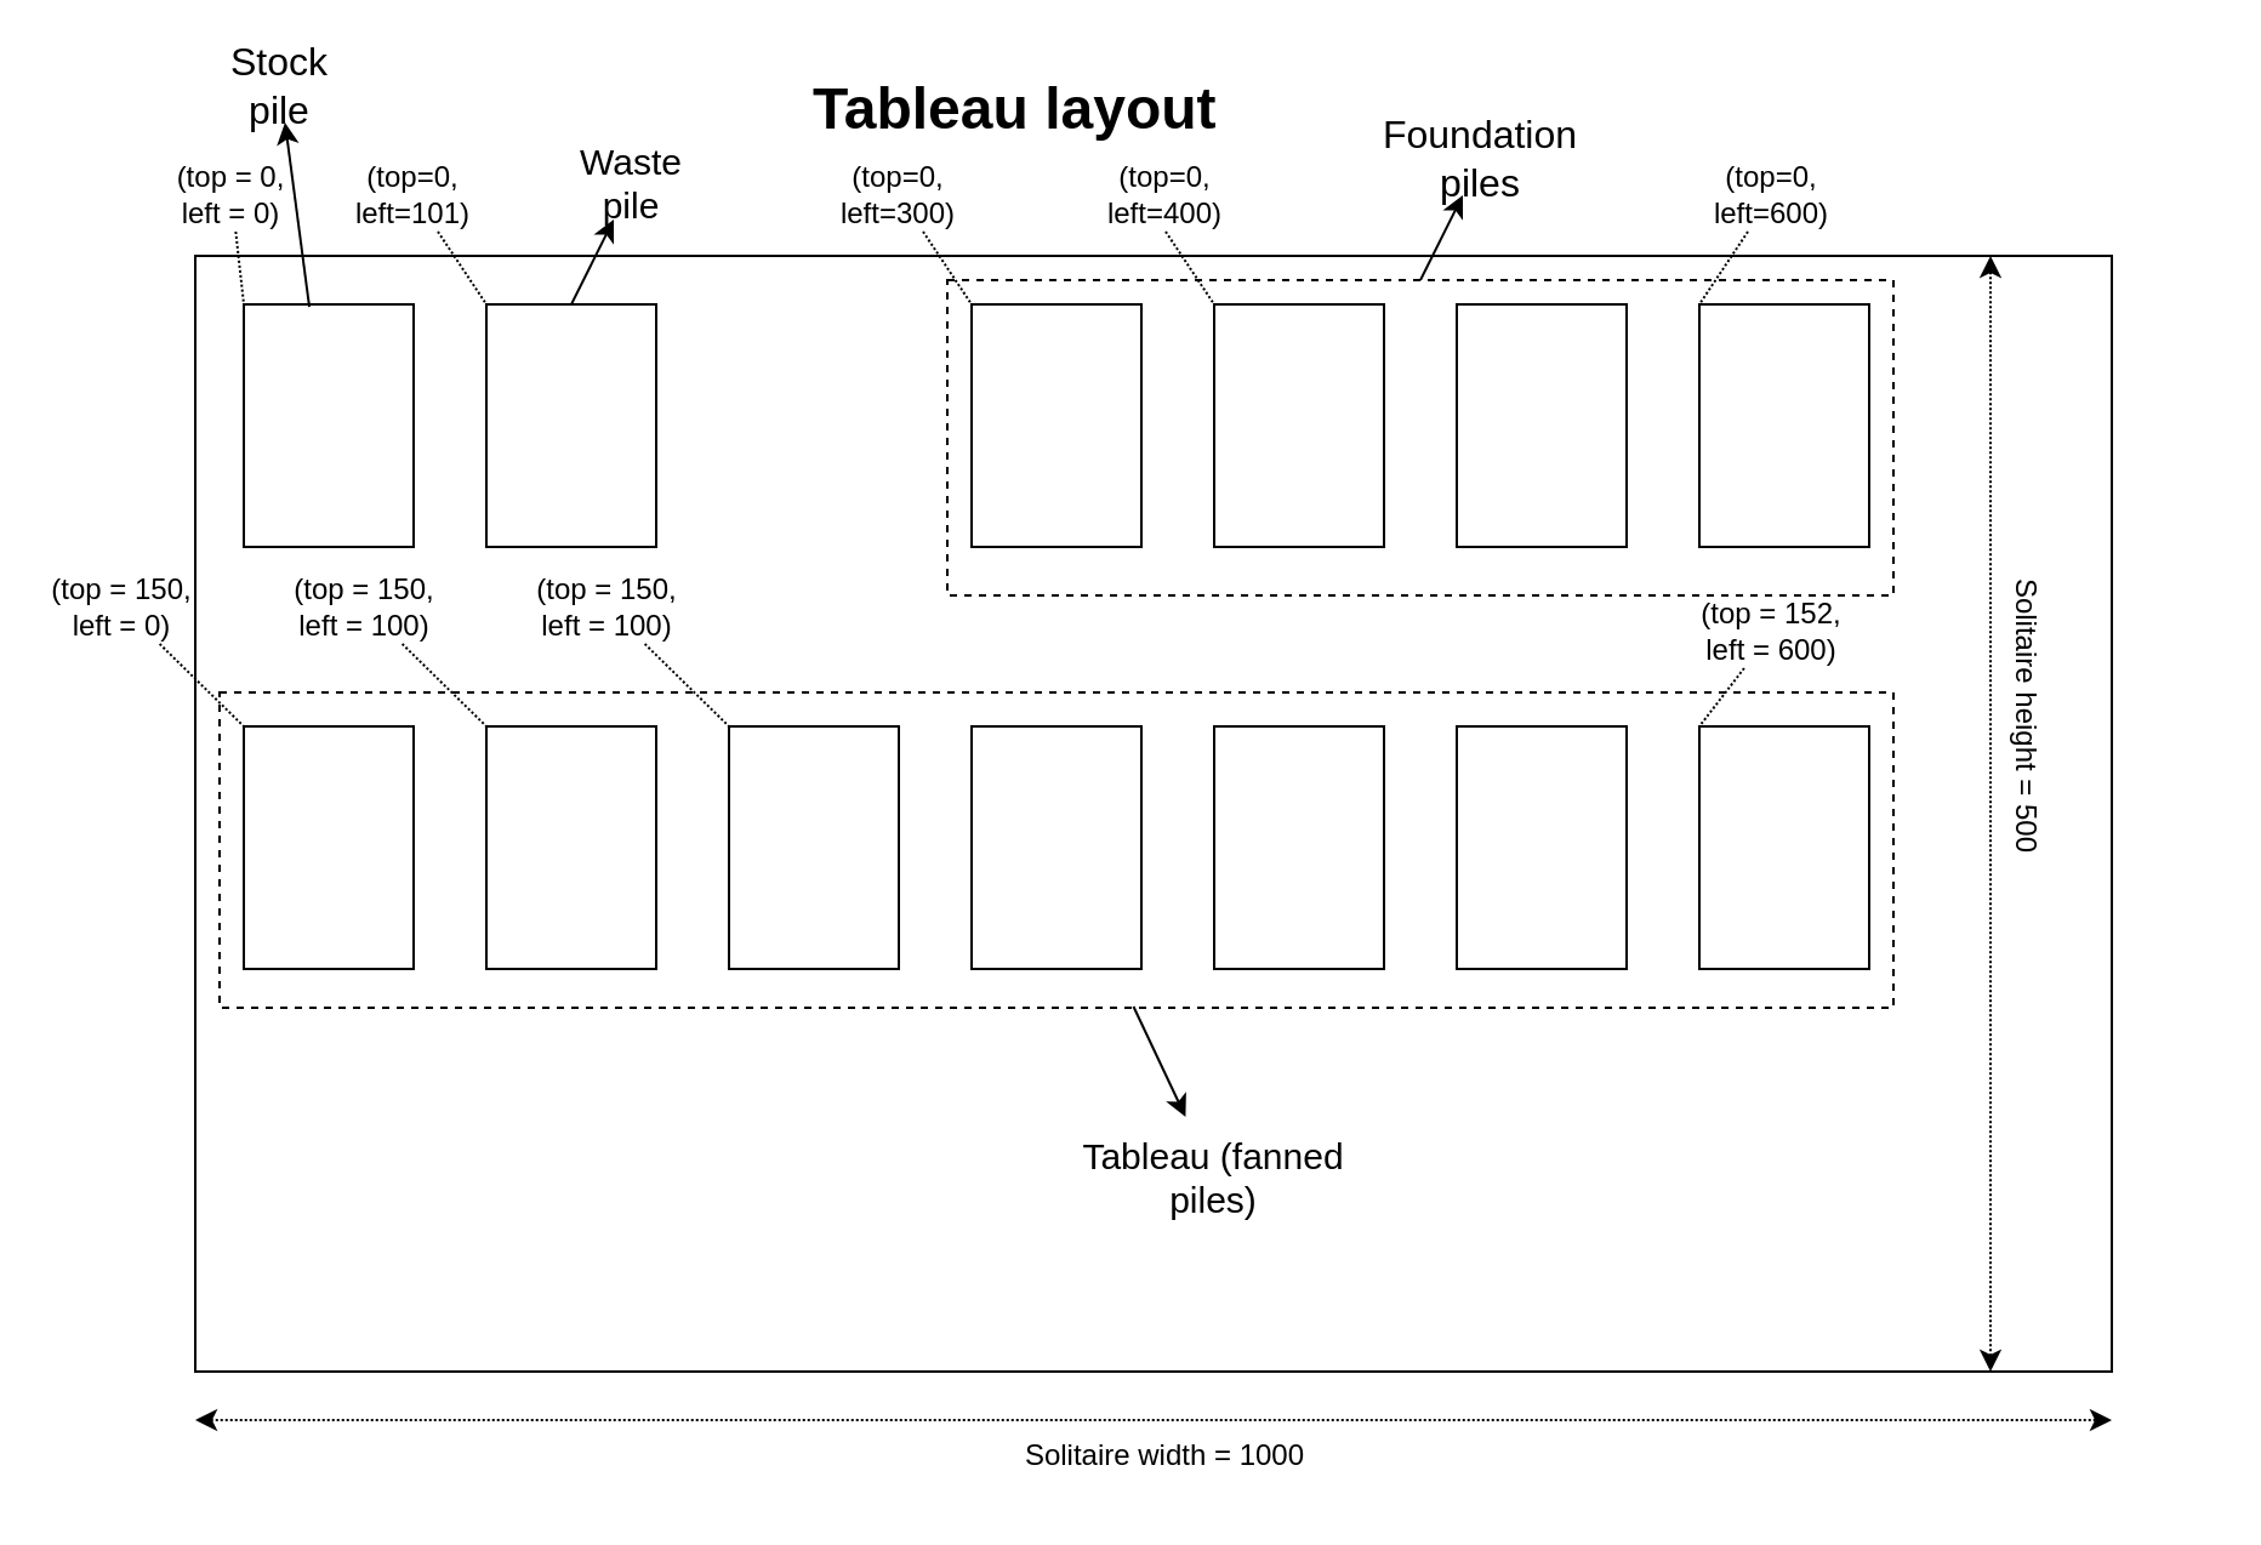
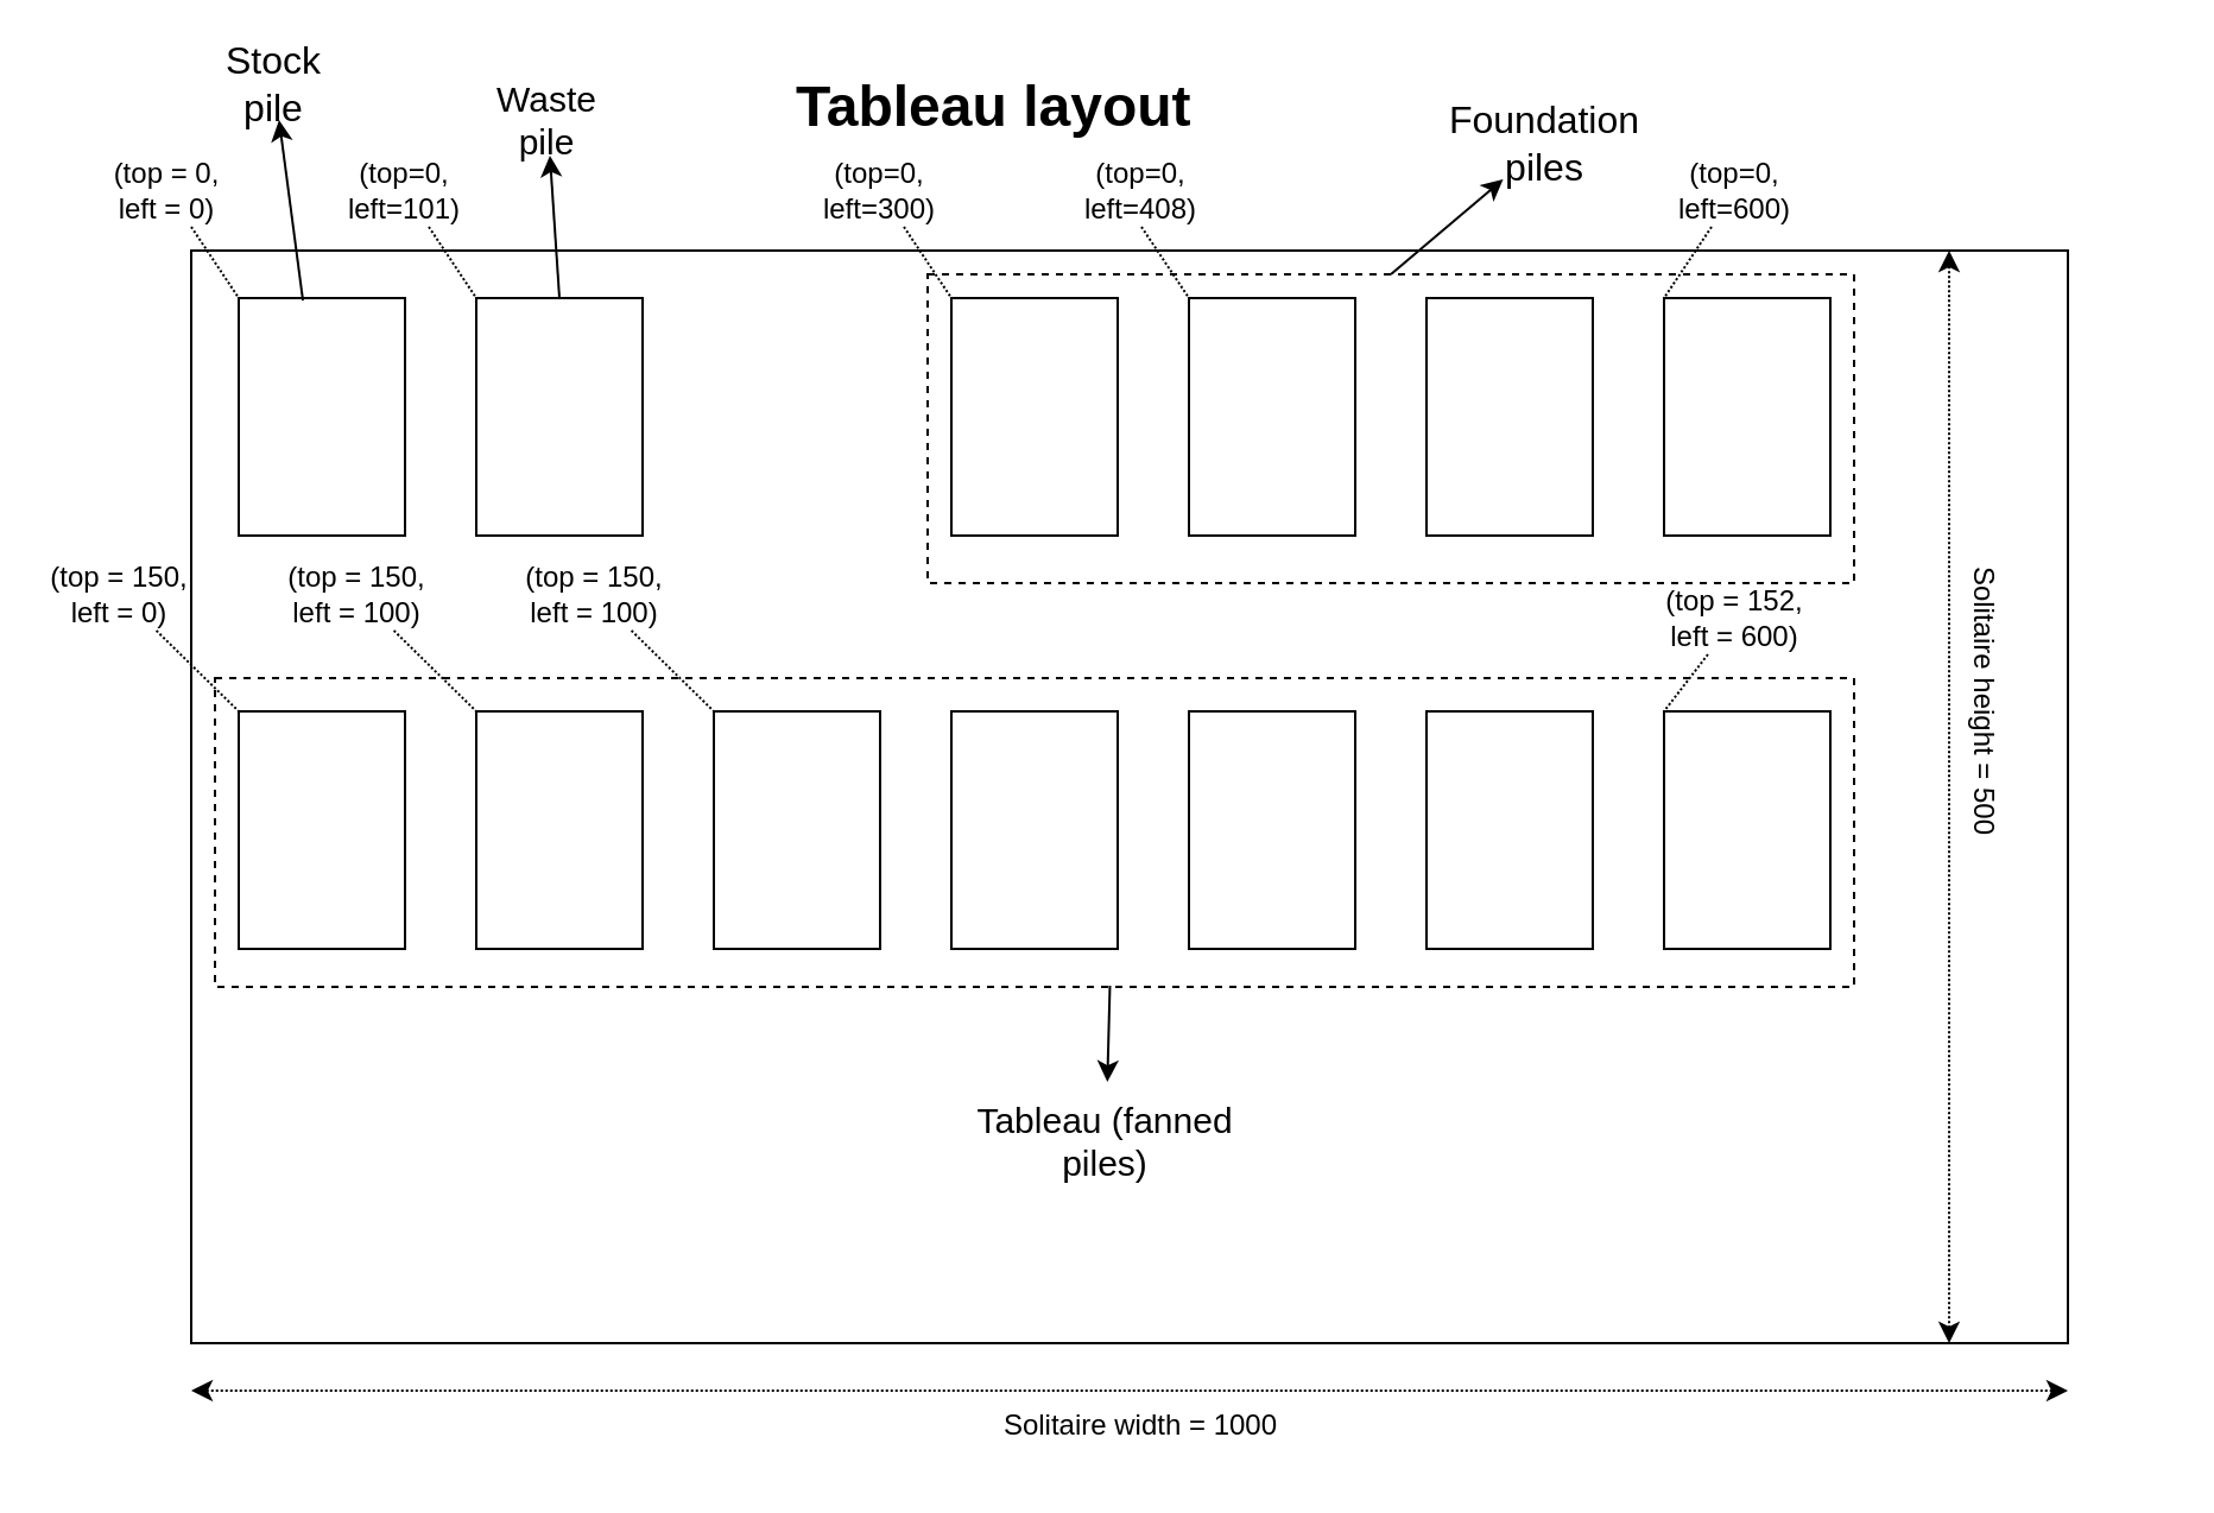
- <mxCell id="20" value="Foundation piles" style="text;html=1;strokeColor=none;fillColor=none;align=center;verticalAlign=middle;whiteSpace=wrap;rounded=0;dashed=1;fontSize=16;" vertex="1" parent="1"><mxGeometry x="580" y="50" width="60" height="30" as="geometry" /></mxCell>
+ <mxCell id="20" value="Foundation piles" style="text;html=1;strokeColor=none;fillColor=none;align=center;verticalAlign=middle;whiteSpace=wrap;rounded=0;dashed=1;fontSize=16;" vertex="1" parent="1"><mxGeometry x="620" y="45" width="60" height="30" as="geometry" /></mxCell>
- <mxCell id="21" value="Waste pile" style="text;html=1;strokeColor=none;fillColor=none;align=center;verticalAlign=middle;whiteSpace=wrap;rounded=0;dashed=1;fontSize=15;" vertex="1" parent="1"><mxGeometry x="230" y="60" width="60" height="30" as="geometry" /></mxCell>
+ <mxCell id="21" value="Waste pile" style="text;html=1;strokeColor=none;fillColor=none;align=center;verticalAlign=middle;whiteSpace=wrap;rounded=0;dashed=1;fontSize=15;" vertex="1" parent="1"><mxGeometry x="200" y="35" width="60" height="30" as="geometry" /></mxCell>
- <mxCell id="27" value="(top = 0, left = 0)" style="text;html=1;strokeColor=none;fillColor=none;align=center;verticalAlign=middle;whiteSpace=wrap;rounded=0;dashed=1;fontSize=12;" vertex="1" parent="1"><mxGeometry x="65" y="65" width="60" height="30" as="geometry" /></mxCell>
+ <mxCell id="27" value="(top = 0, left = 0)" style="text;html=1;strokeColor=none;fillColor=none;align=center;verticalAlign=middle;whiteSpace=wrap;rounded=0;dashed=1;fontSize=12;" vertex="1" parent="1"><mxGeometry y="65" width="60" height="30" as="geometry" x="40" /></mxCell>
- <mxCell id="35" value="(top=0, left=400)" style="text;html=1;strokeColor=none;fillColor=none;align=center;verticalAlign=middle;whiteSpace=wrap;rounded=0;dashed=1;fontSize=12;" vertex="1" parent="1"><mxGeometry x="450" y="65" width="60" height="30" as="geometry" /></mxCell>
+ <mxCell id="35" value="(top=0, left=408)" style="text;html=1;strokeColor=none;fillColor=none;align=center;verticalAlign=middle;whiteSpace=wrap;rounded=0;dashed=1;fontSize=12;" vertex="1" parent="1"><mxGeometry x="450" y="65" width="60" height="30" as="geometry" /></mxCell>
- <mxCell id="25" value="Tableau (fanned piles)" style="text;html=1;strokeColor=none;fillColor=none;align=center;verticalAlign=middle;whiteSpace=wrap;rounded=0;dashed=1;fontSize=15;" vertex="1" parent="1"><mxGeometry x="430" y="460" width="140" height="50" as="geometry" /></mxCell>
+ <mxCell id="25" value="Tableau (fanned piles)" style="text;html=1;strokeColor=none;fillColor=none;align=center;verticalAlign=middle;whiteSpace=wrap;rounded=0;dashed=1;fontSize=15;" vertex="1" parent="1"><mxGeometry x="395" y="455" width="140" height="50" as="geometry" /></mxCell>
